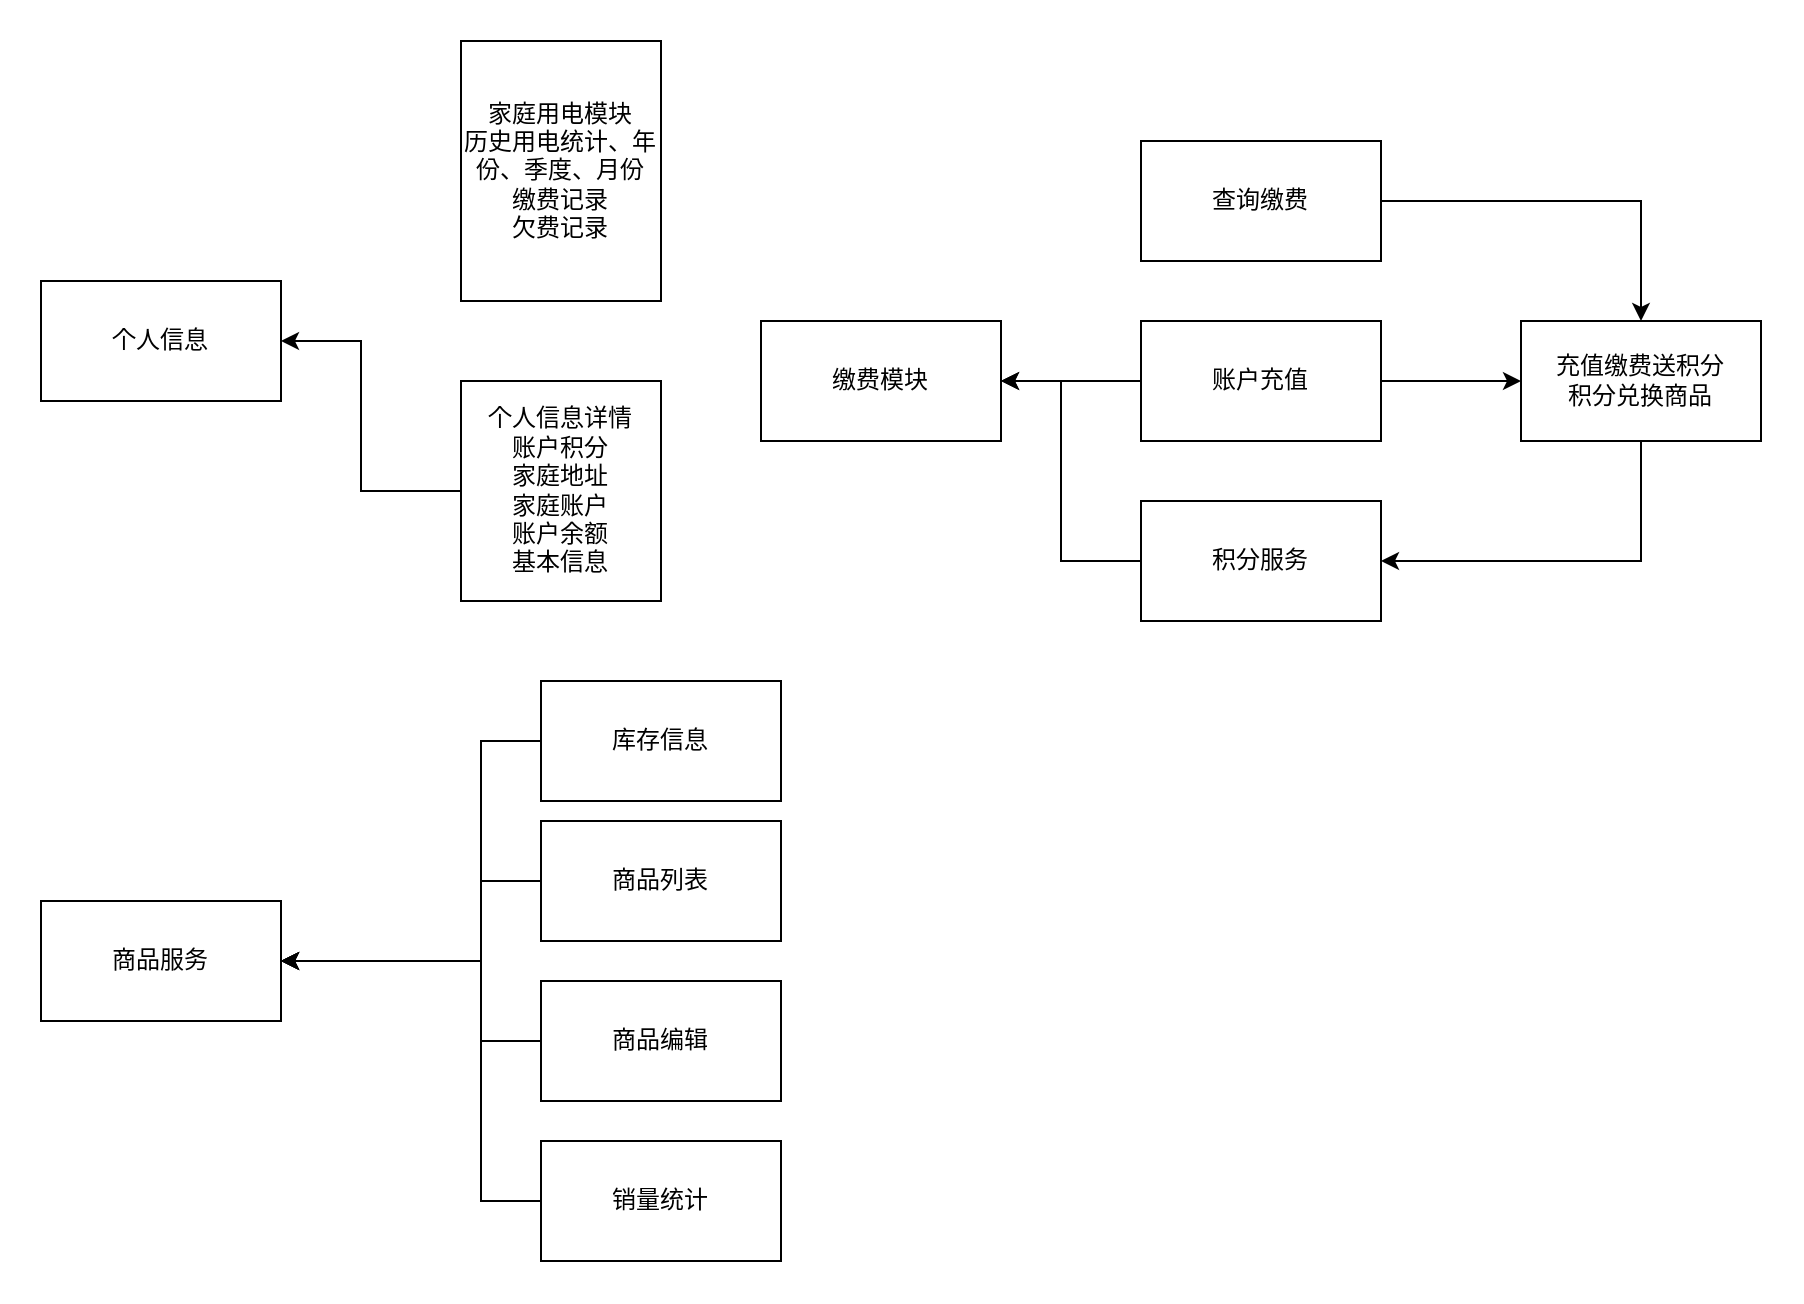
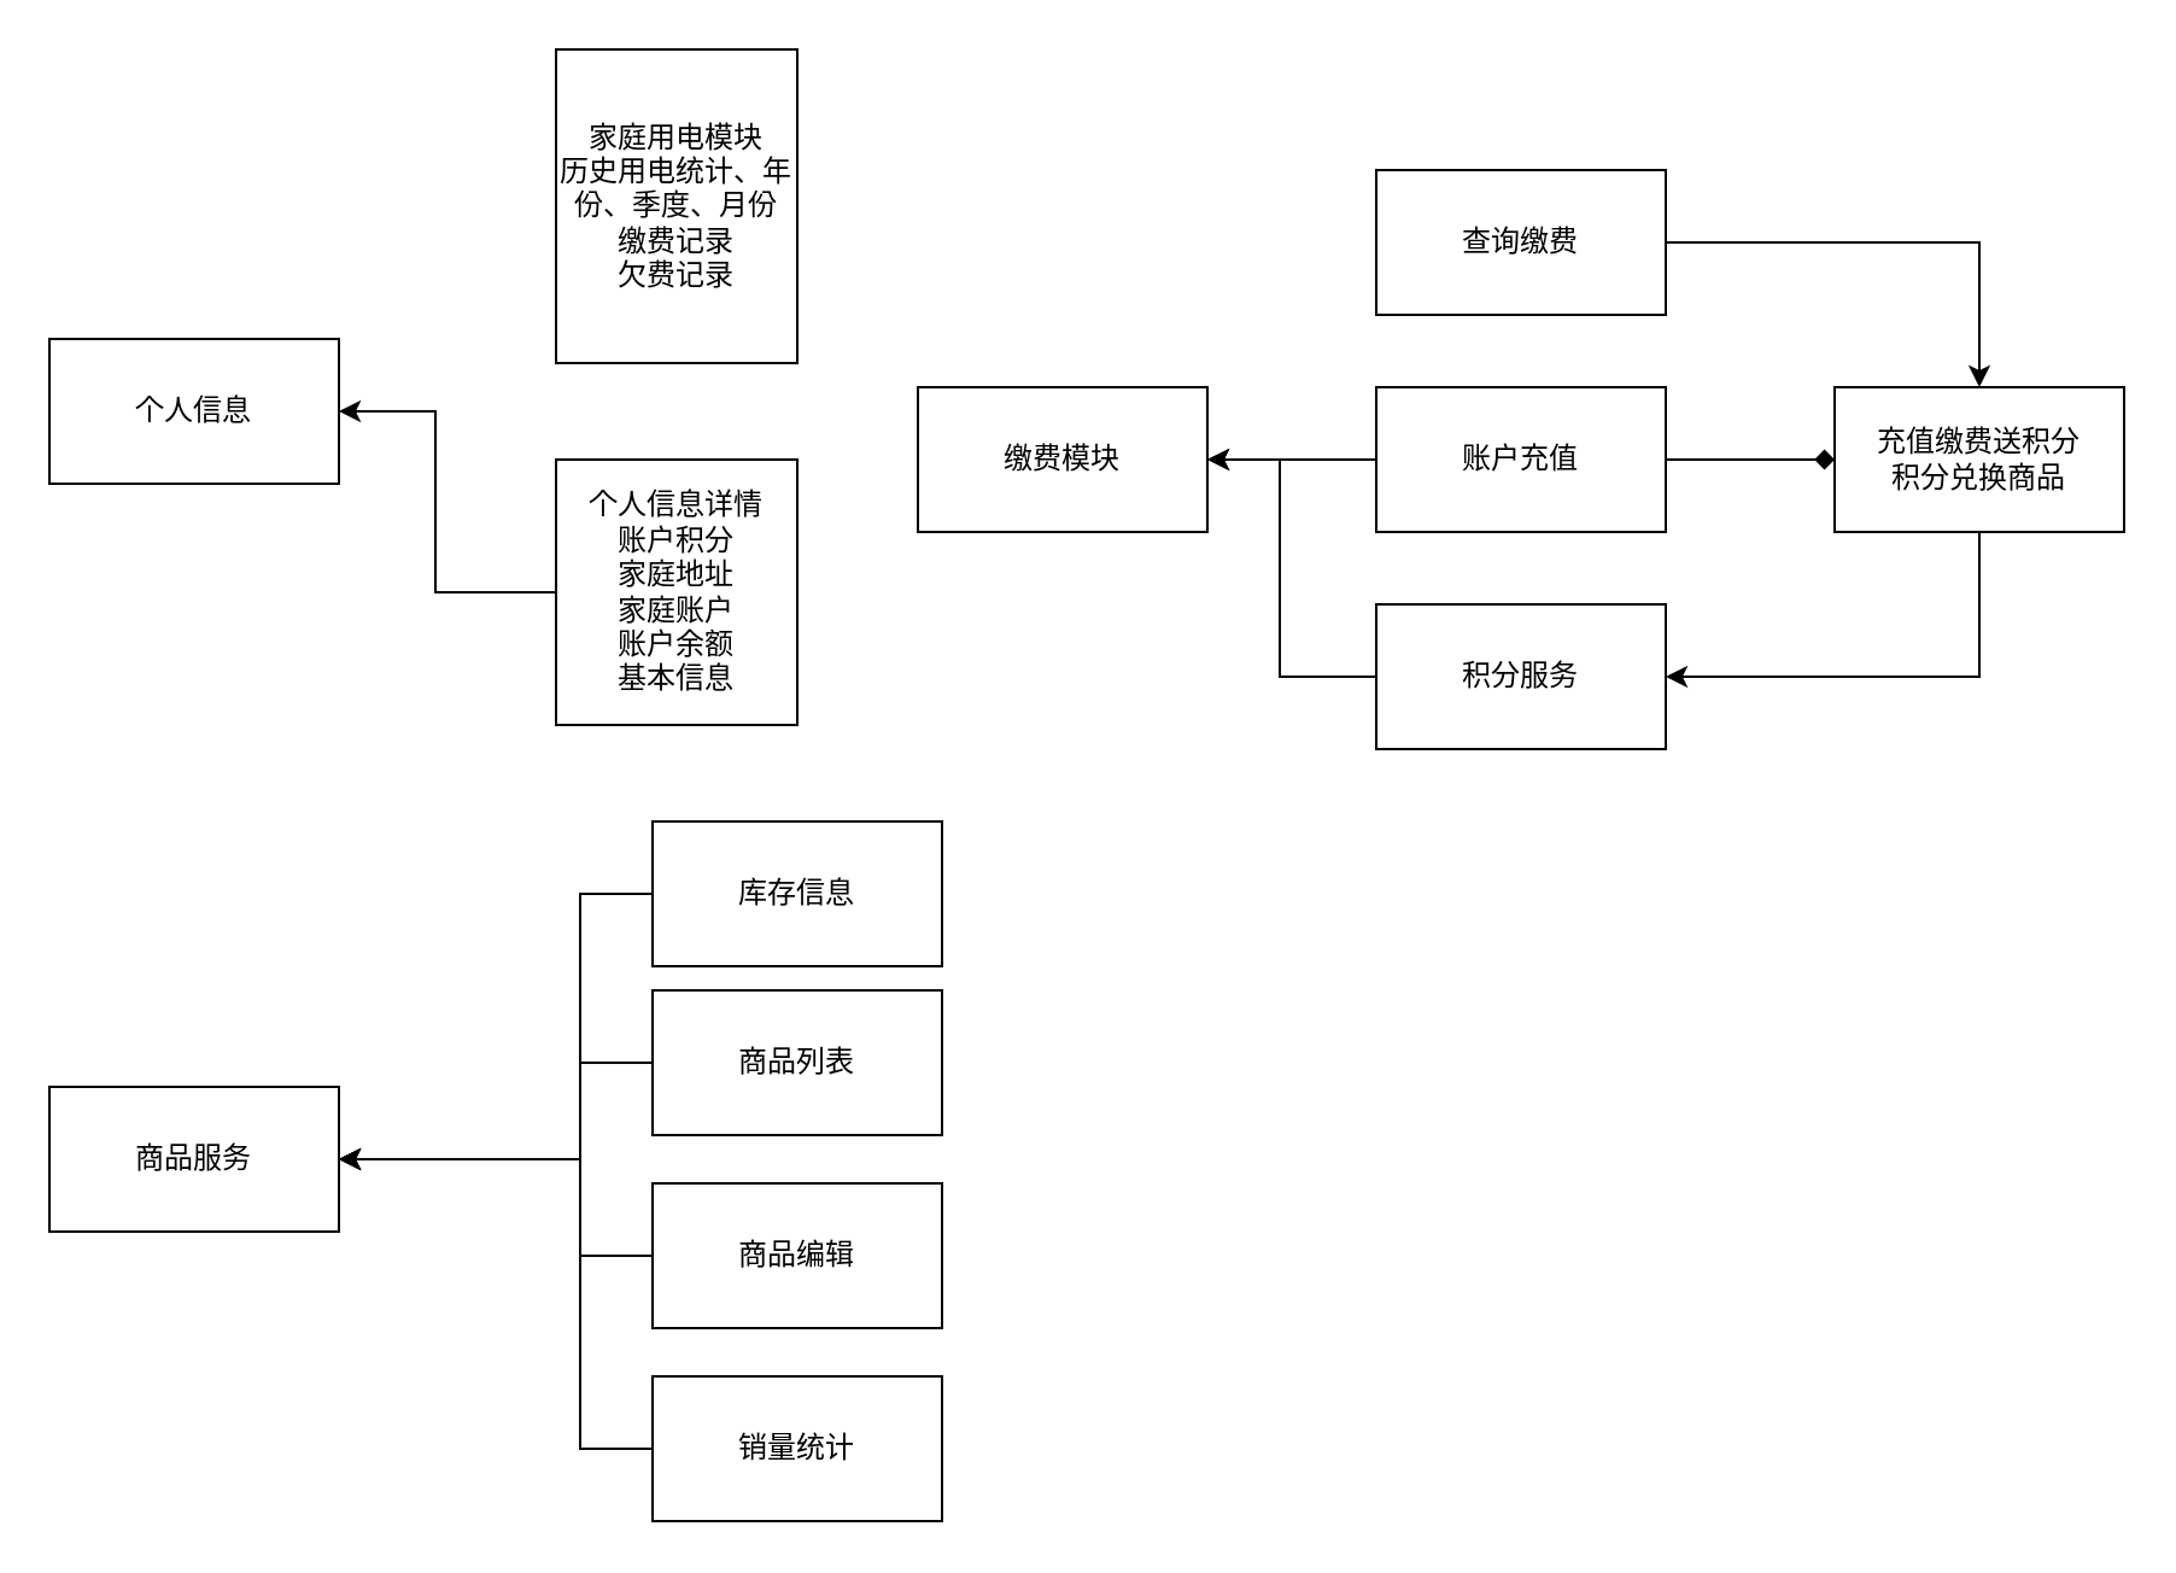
- <mxCell id="10" style="edgeStyle=orthogonalEdgeStyle;rounded=0;orthogonalLoop=1;jettySize=auto;html=1;entryX=0;entryY=0.5;entryDx=0;entryDy=0;" parent="1" source="11" target="15" edge="1"><mxGeometry relative="1" as="geometry" /></mxCell>
+ <mxCell id="10" style="edgeStyle=orthogonalEdgeStyle;rounded=0;orthogonalLoop=1;jettySize=auto;html=1;entryX=0;entryY=0.5;entryDx=0;entryDy=0;endArrow=diamond;" parent="1" source="11" target="15" edge="1"><mxGeometry relative="1" as="geometry" /></mxCell>
